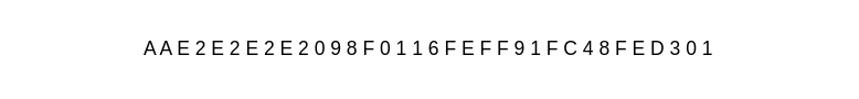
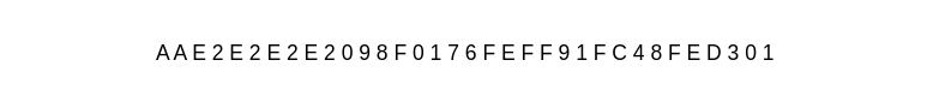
- <mxCell id="3" value="&lt;font style=&quot;font-size: 14px;&quot;&gt;A A E 2 E 2 E 2 E 2 0 9 8 F 0 1 1 6 F E F F 9 1 F C 4 8 F E D 3 0 1&lt;/font&gt;" style="text;html=1;strokeColor=none;fillColor=none;align=center;verticalAlign=middle;whiteSpace=wrap;rounded=0;" vertex="1" parent="1"><mxGeometry x="20" y="30" width="580" height="10" as="geometry" /></mxCell>
+ <mxCell id="3" value="&lt;font style=&quot;font-size: 14px;&quot;&gt;A A E 2 E 2 E 2 E 2 0 9 8 F 0 1 7 6 F E F F 9 1 F C 4 8 F E D 3 0 1&lt;/font&gt;" style="text;html=1;strokeColor=none;fillColor=none;align=center;verticalAlign=middle;whiteSpace=wrap;rounded=0;" vertex="1" parent="1"><mxGeometry x="20" y="30" width="580" height="10" as="geometry" /></mxCell>
